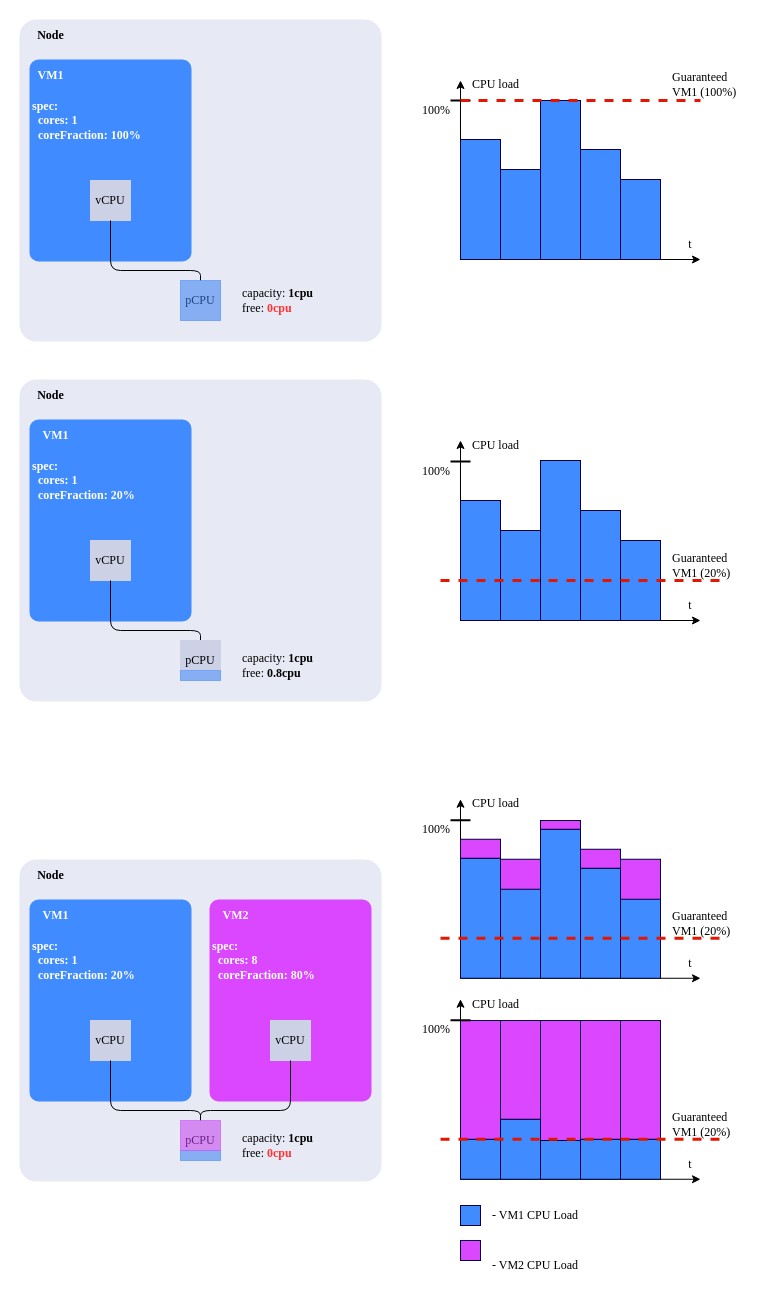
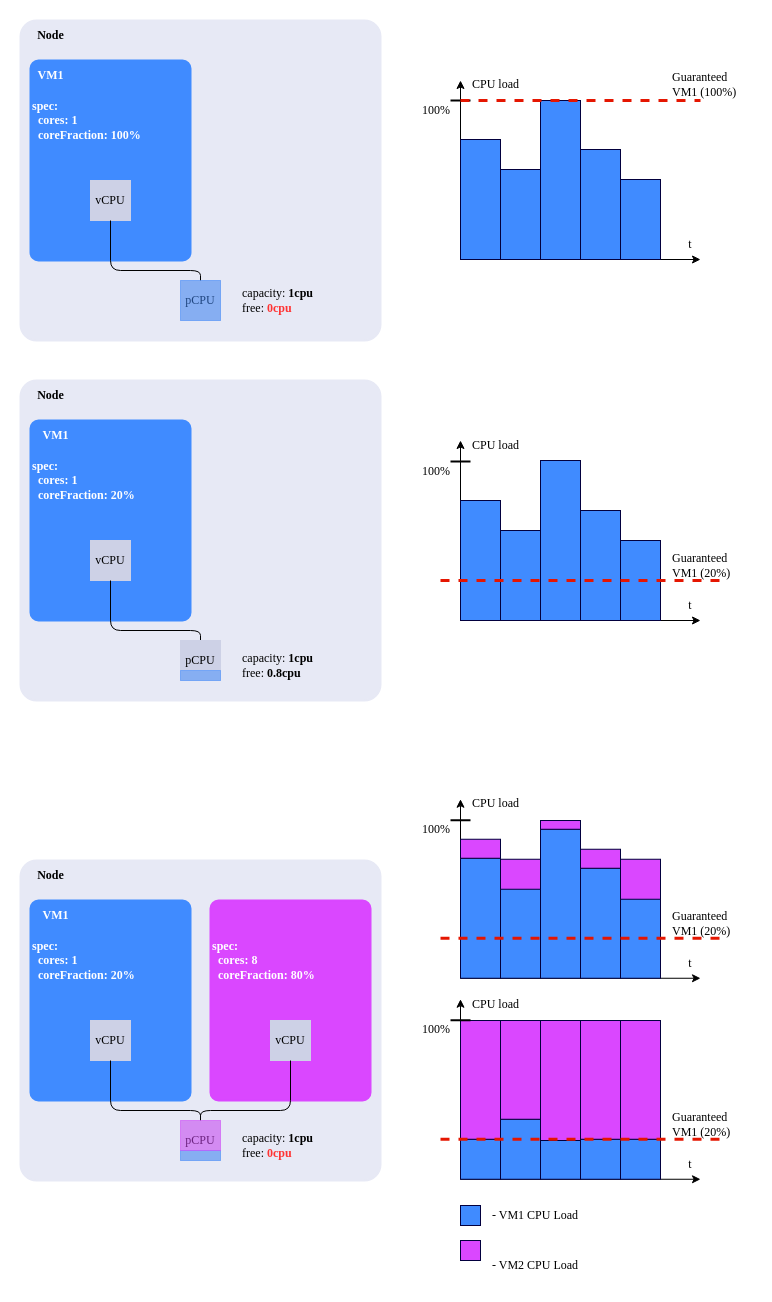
- <mxCell id="69" value="VM2" style="text;html=1;align=center;verticalAlign=middle;resizable=0;points=[];autosize=1;strokeColor=none;fillColor=none;fontFamily=JetBrains Mono;fontColor=#FFFFFF;fontStyle=1" parent="1" vertex="1"><mxGeometry x="210" y="900" width="50" height="30" as="geometry" /></mxCell>
